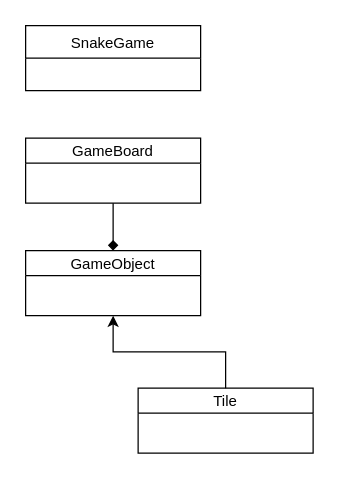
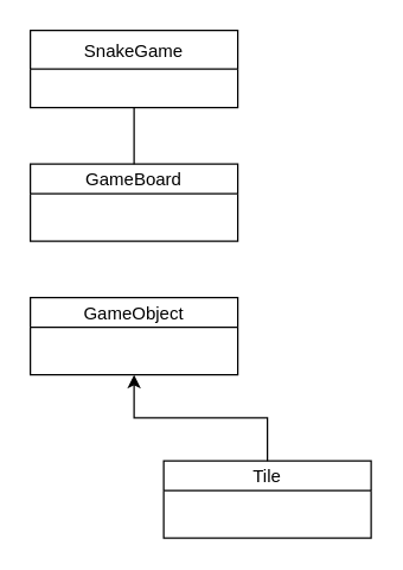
+ <mxCell id="2" style="edgeStyle=orthogonalEdgeStyle;rounded=0;orthogonalLoop=1;jettySize=auto;html=1;entryX=0.5;entryY=1;entryDx=0;entryDy=0;endArrow=none;endFill=0;" edge="1" parent="1" source="4" target="5"><mxGeometry relative="1" as="geometry" /></mxCell>
- <mxCell id="3" style="edgeStyle=orthogonalEdgeStyle;rounded=0;orthogonalLoop=1;jettySize=auto;html=1;endArrow=diamond;endFill=1;entryX=0.5;entryY=0;entryDx=0;entryDy=0;" edge="1" parent="1" source="4" target="8"><mxGeometry relative="1" as="geometry"><mxPoint x="260" y="106" as="targetPoint" /></mxGeometry></mxCell>
